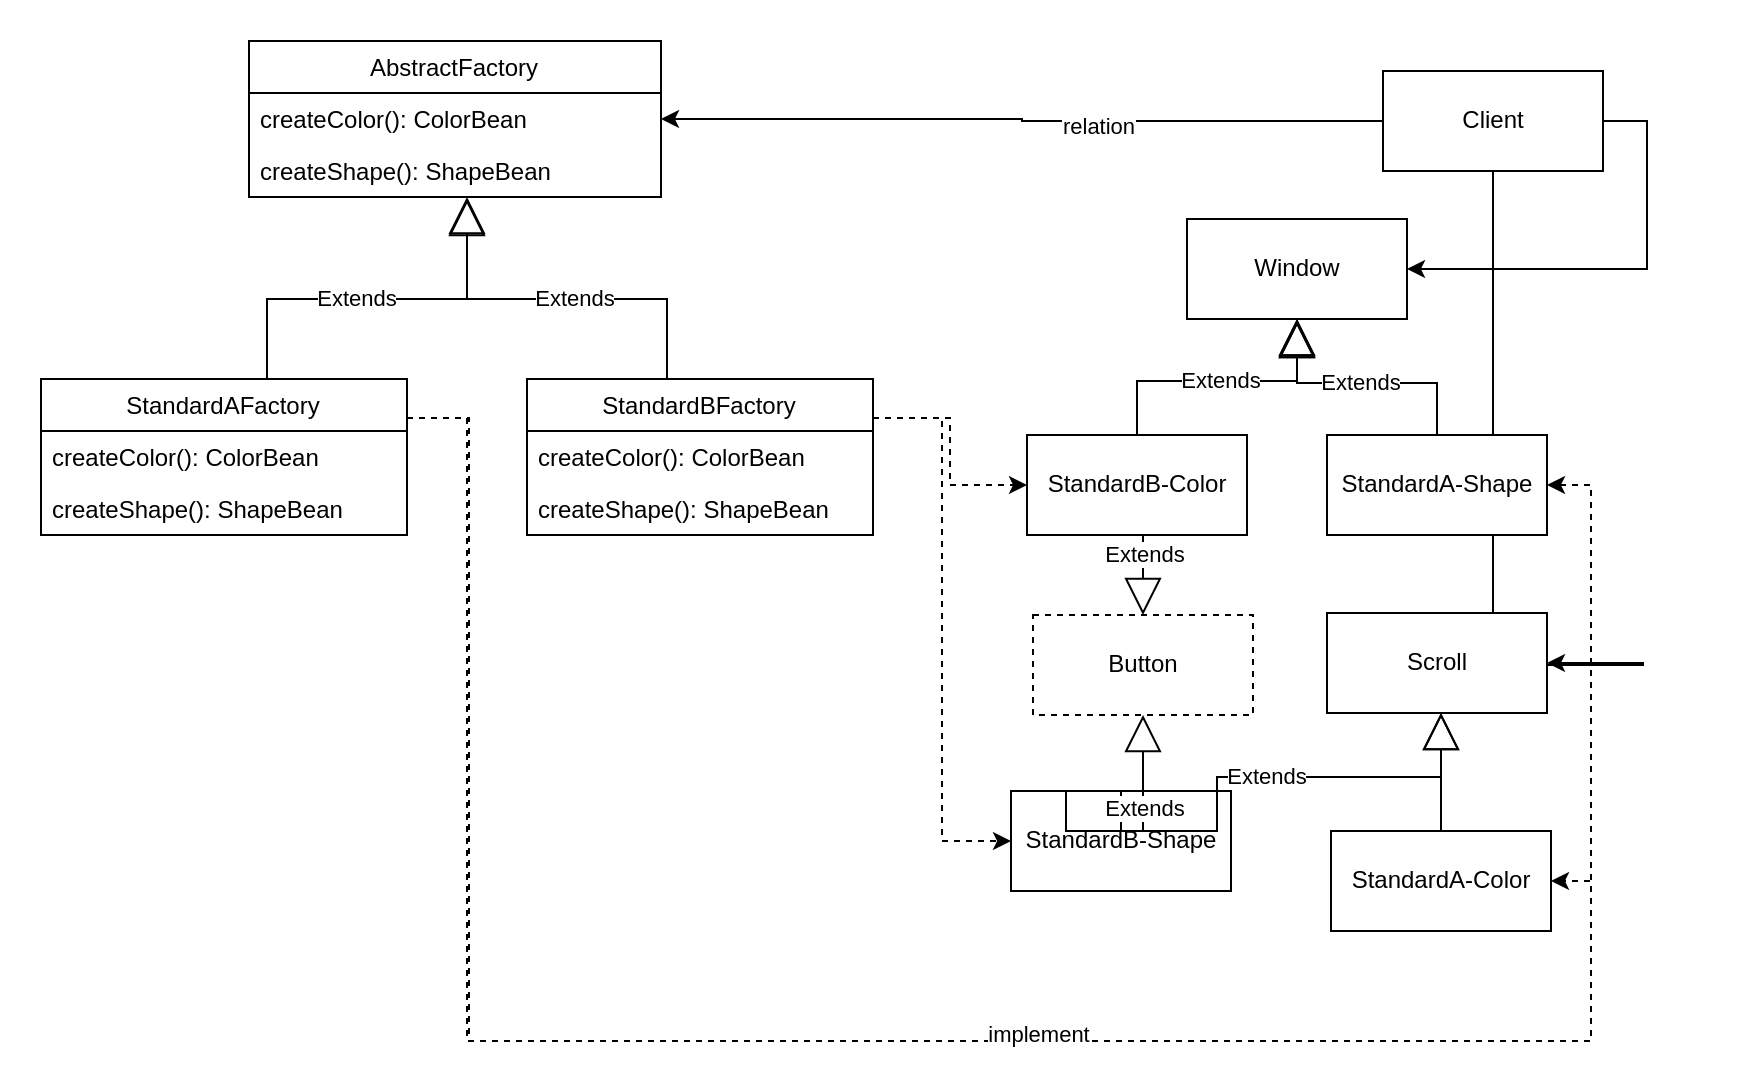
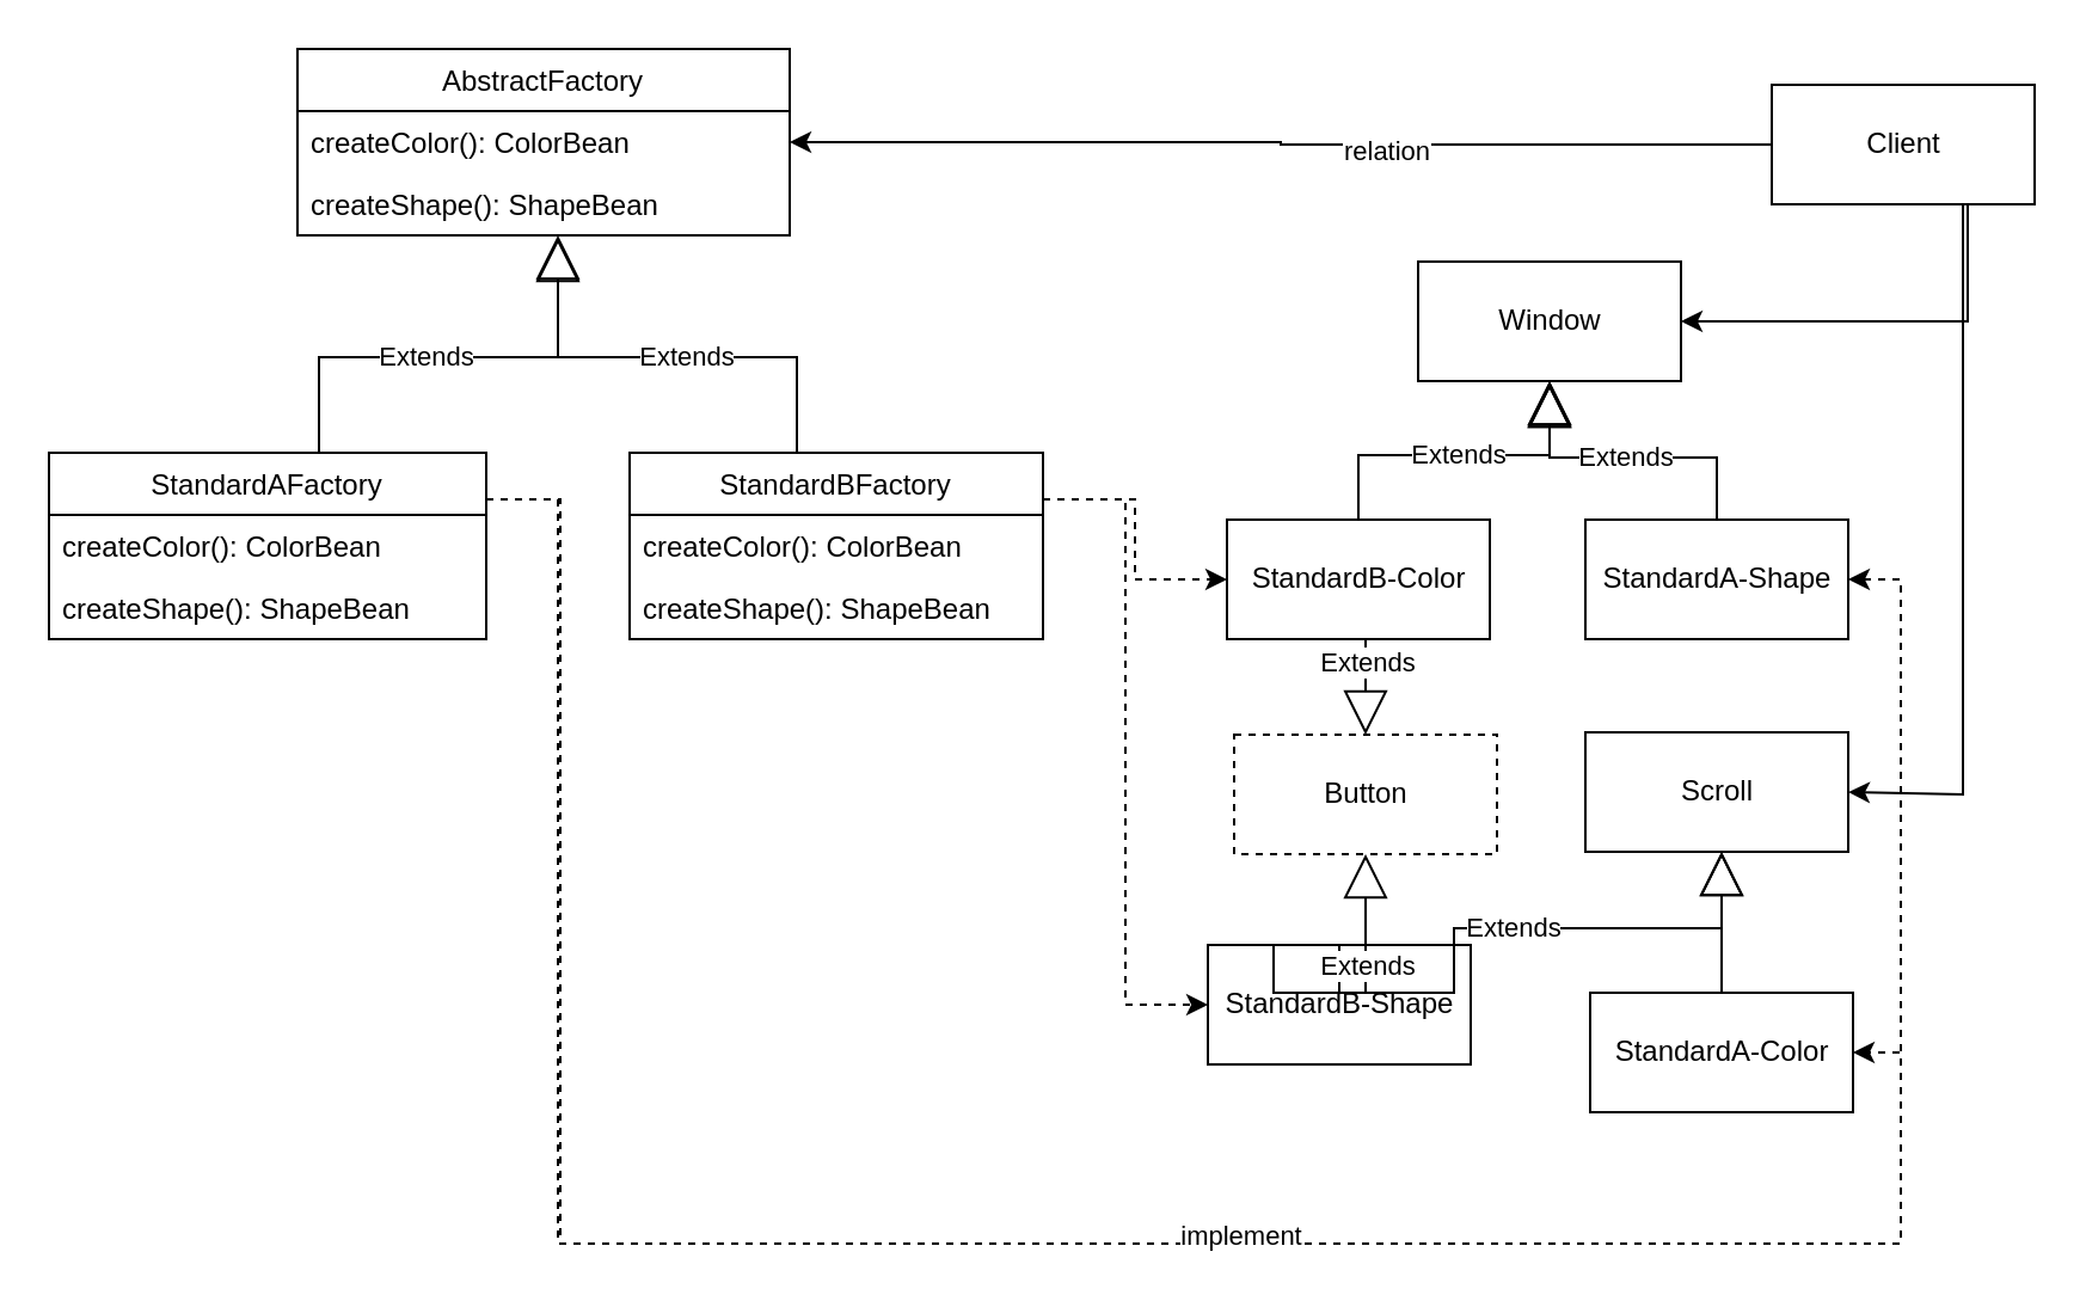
- <mxCell id="22" value="Client" style="html=1;" parent="1" vertex="1"><mxGeometry x="691" y="35" width="110" height="50" as="geometry" /></mxCell>
+ <mxCell id="22" value="Client" style="html=1;" parent="1" vertex="1"><mxGeometry x="741" y="35" width="110" height="50" as="geometry" /></mxCell>
